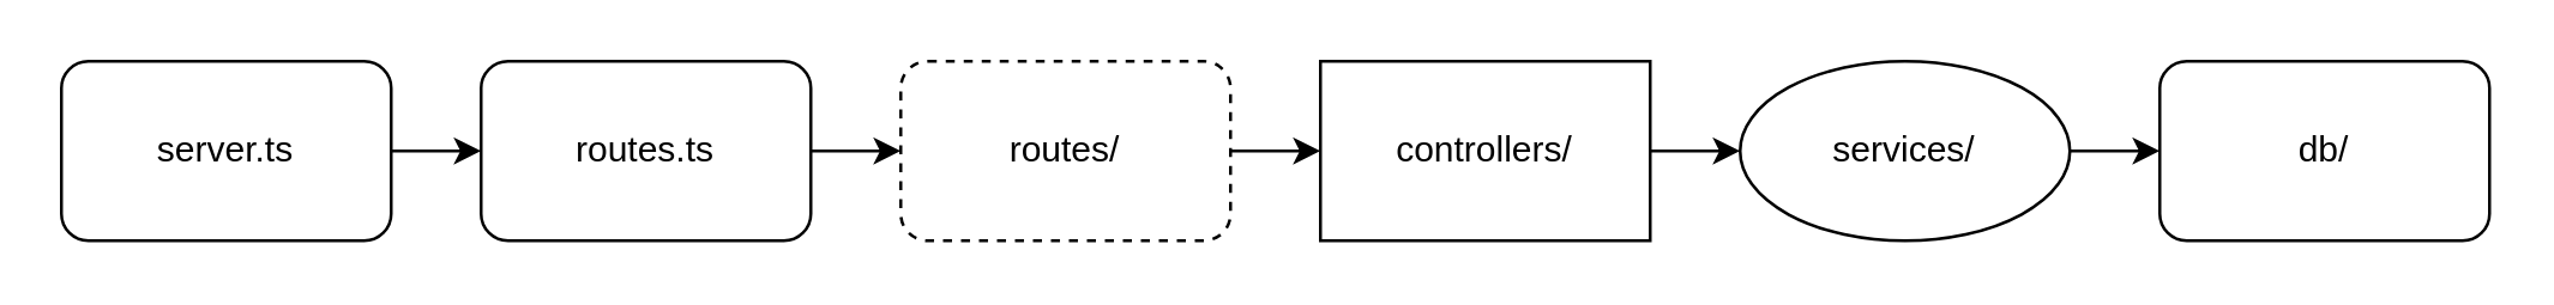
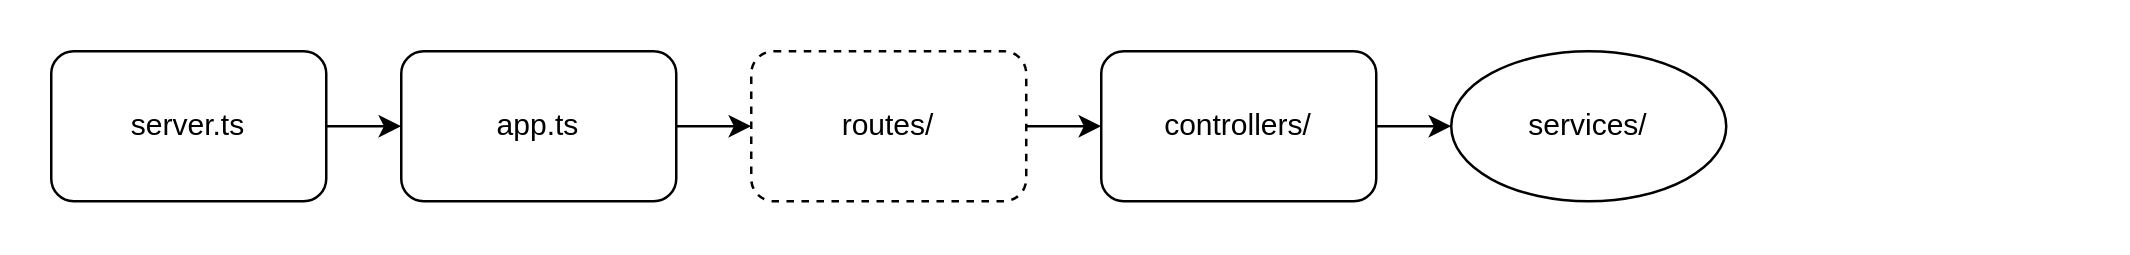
- <mxCell id="3" value="routes.ts" style="rounded=1;whiteSpace=wrap;html=1;" vertex="1" parent="1"><mxGeometry x="160" y="20" width="110" height="60" as="geometry" /></mxCell>
+ <mxCell id="3" value="app.ts" style="rounded=1;whiteSpace=wrap;html=1;" vertex="1" parent="1"><mxGeometry x="160" y="20" width="110" height="60" as="geometry" /></mxCell>
- <mxCell id="9" value="controllers/" style="whiteSpace=wrap;html=1;rounded=0;" vertex="1" parent="1"><mxGeometry x="440" y="20" width="110" height="60" as="geometry" /></mxCell>
+ <mxCell id="9" value="controllers/" style="rounded=1;whiteSpace=wrap;html=1;" vertex="1" parent="1"><mxGeometry x="440" y="20" width="110" height="60" as="geometry" /></mxCell>
- <mxCell id="10" style="edgeStyle=orthogonalEdgeStyle;rounded=0;orthogonalLoop=1;jettySize=auto;html=1;exitX=1;exitY=0.5;exitDx=0;exitDy=0;entryX=0;entryY=0.5;entryDx=0;entryDy=0;" edge="1" parent="1" source="11" target="12"><mxGeometry relative="1" as="geometry" /></mxCell>
- <mxCell id="12" value="db/" style="rounded=1;whiteSpace=wrap;html=1;" vertex="1" parent="1"><mxGeometry x="720" y="20" width="110" height="60" as="geometry" /></mxCell>
